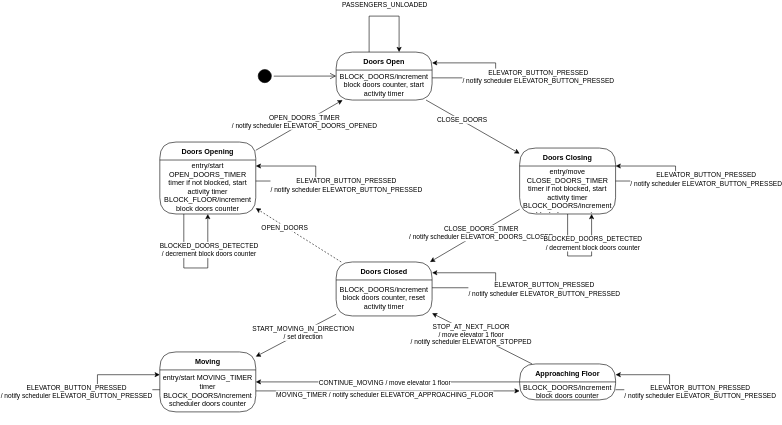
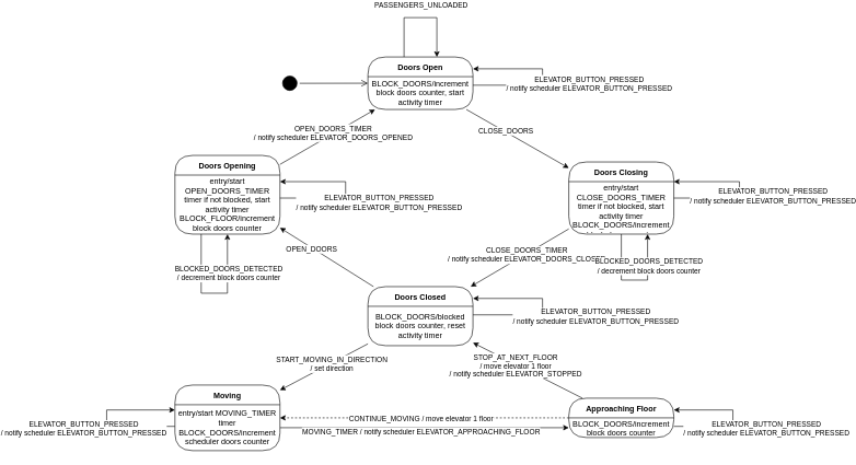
- <mxCell id="15" value="entry/move CLOSE_DOORS_TIMER timer if not blocked, start activity timer&lt;br&gt;BLOCK_DOORS/increment block doors counter" style="text;html=1;strokeColor=none;fillColor=none;align=center;verticalAlign=middle;spacingLeft=4;spacingRight=4;whiteSpace=wrap;overflow=hidden;rotatable=0;fontColor=#000000;" parent="14" vertex="1"><mxGeometry y="30" width="160" height="80" as="geometry" /></mxCell>
+ <mxCell id="15" value="entry/start CLOSE_DOORS_TIMER timer if not blocked, start activity timer&lt;br&gt;BLOCK_DOORS/increment block doors counter" style="text;html=1;strokeColor=none;fillColor=none;align=center;verticalAlign=middle;spacingLeft=4;spacingRight=4;whiteSpace=wrap;overflow=hidden;rotatable=0;fontColor=#000000;" parent="14" vertex="1"><mxGeometry y="30" width="160" height="80" as="geometry" /></mxCell>
- <mxCell id="20" style="edgeStyle=none;rounded=0;orthogonalLoop=1;jettySize=auto;html=1;dashed=1;" parent="1" source="22" target="8" edge="1"><mxGeometry relative="1" as="geometry" /></mxCell>
+ <mxCell id="20" style="edgeStyle=none;rounded=0;orthogonalLoop=1;jettySize=auto;html=1;" parent="1" source="22" target="8" edge="1"><mxGeometry relative="1" as="geometry" /></mxCell>
- <mxCell id="23" value="BLOCK_DOORS/increment block doors counter, reset activity timer" style="text;html=1;strokeColor=none;fillColor=none;align=center;verticalAlign=middle;spacingLeft=4;spacingRight=4;whiteSpace=wrap;overflow=hidden;rotatable=0;fontColor=#000000;" parent="22" vertex="1"><mxGeometry y="30" width="160" height="60" as="geometry" /></mxCell>
+ <mxCell id="23" value="BLOCK_DOORS/blocked block doors counter, reset activity timer" style="text;html=1;strokeColor=none;fillColor=none;align=center;verticalAlign=middle;spacingLeft=4;spacingRight=4;whiteSpace=wrap;overflow=hidden;rotatable=0;fontColor=#000000;" parent="22" vertex="1"><mxGeometry y="30" width="160" height="60" as="geometry" /></mxCell>
- <mxCell id="30" style="edgeStyle=none;rounded=0;orthogonalLoop=1;jettySize=auto;html=1;" parent="1" source="34" target="28" edge="1"><mxGeometry relative="1" as="geometry" /></mxCell>
+ <mxCell id="30" style="edgeStyle=none;rounded=0;orthogonalLoop=1;jettySize=auto;html=1;dashed=1;" parent="1" source="34" target="28" edge="1"><mxGeometry relative="1" as="geometry" /></mxCell>
